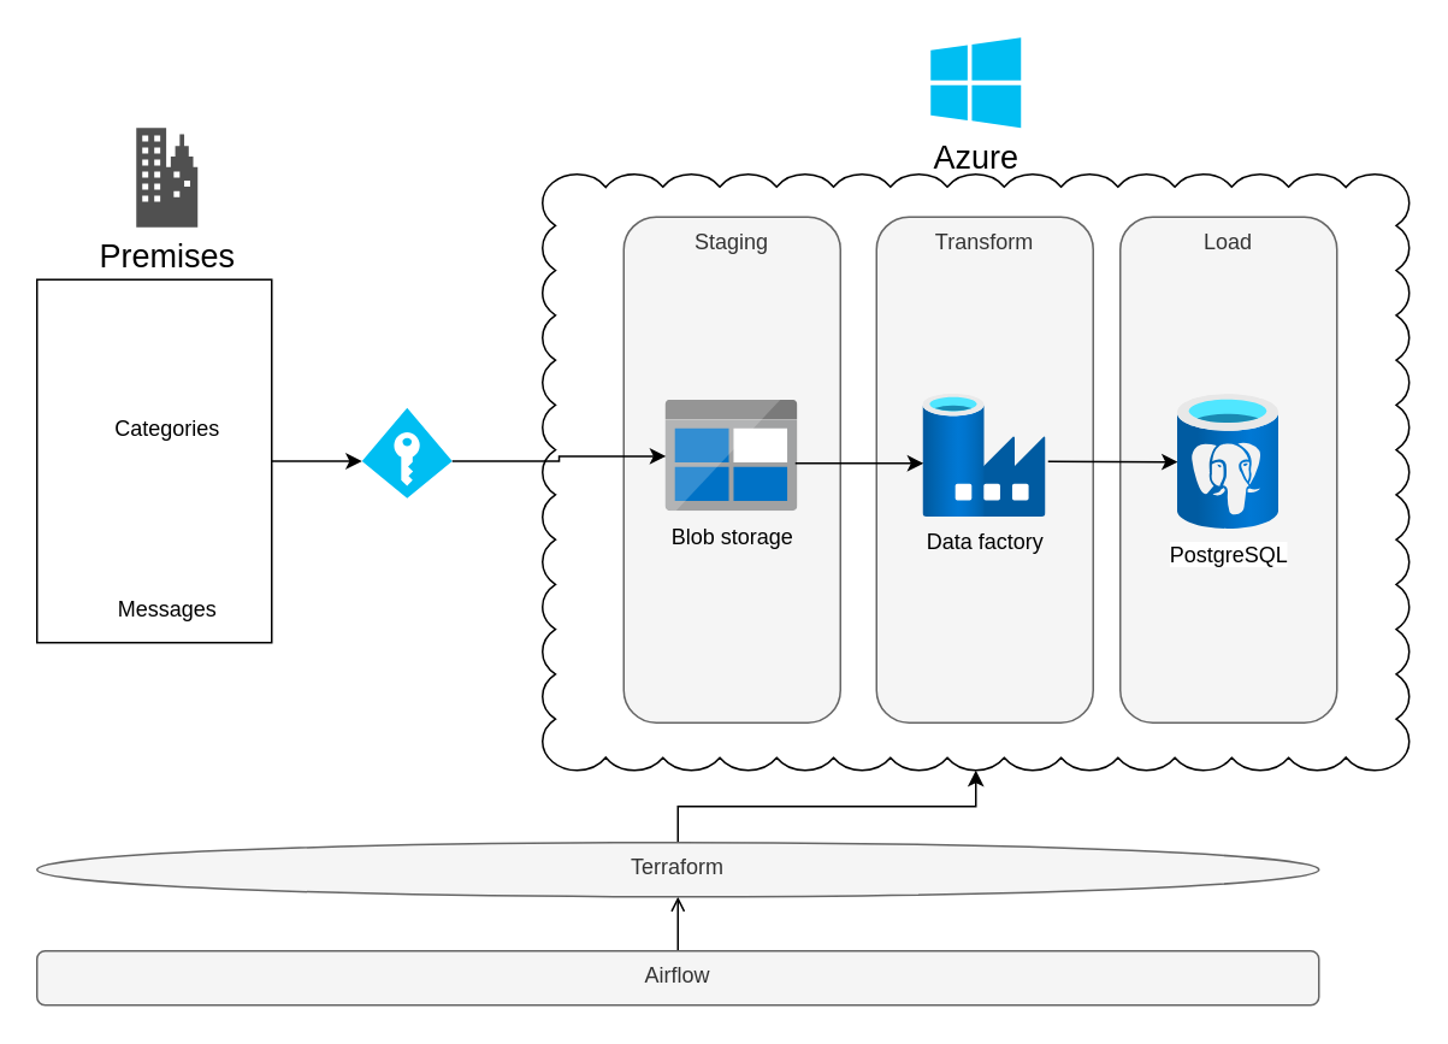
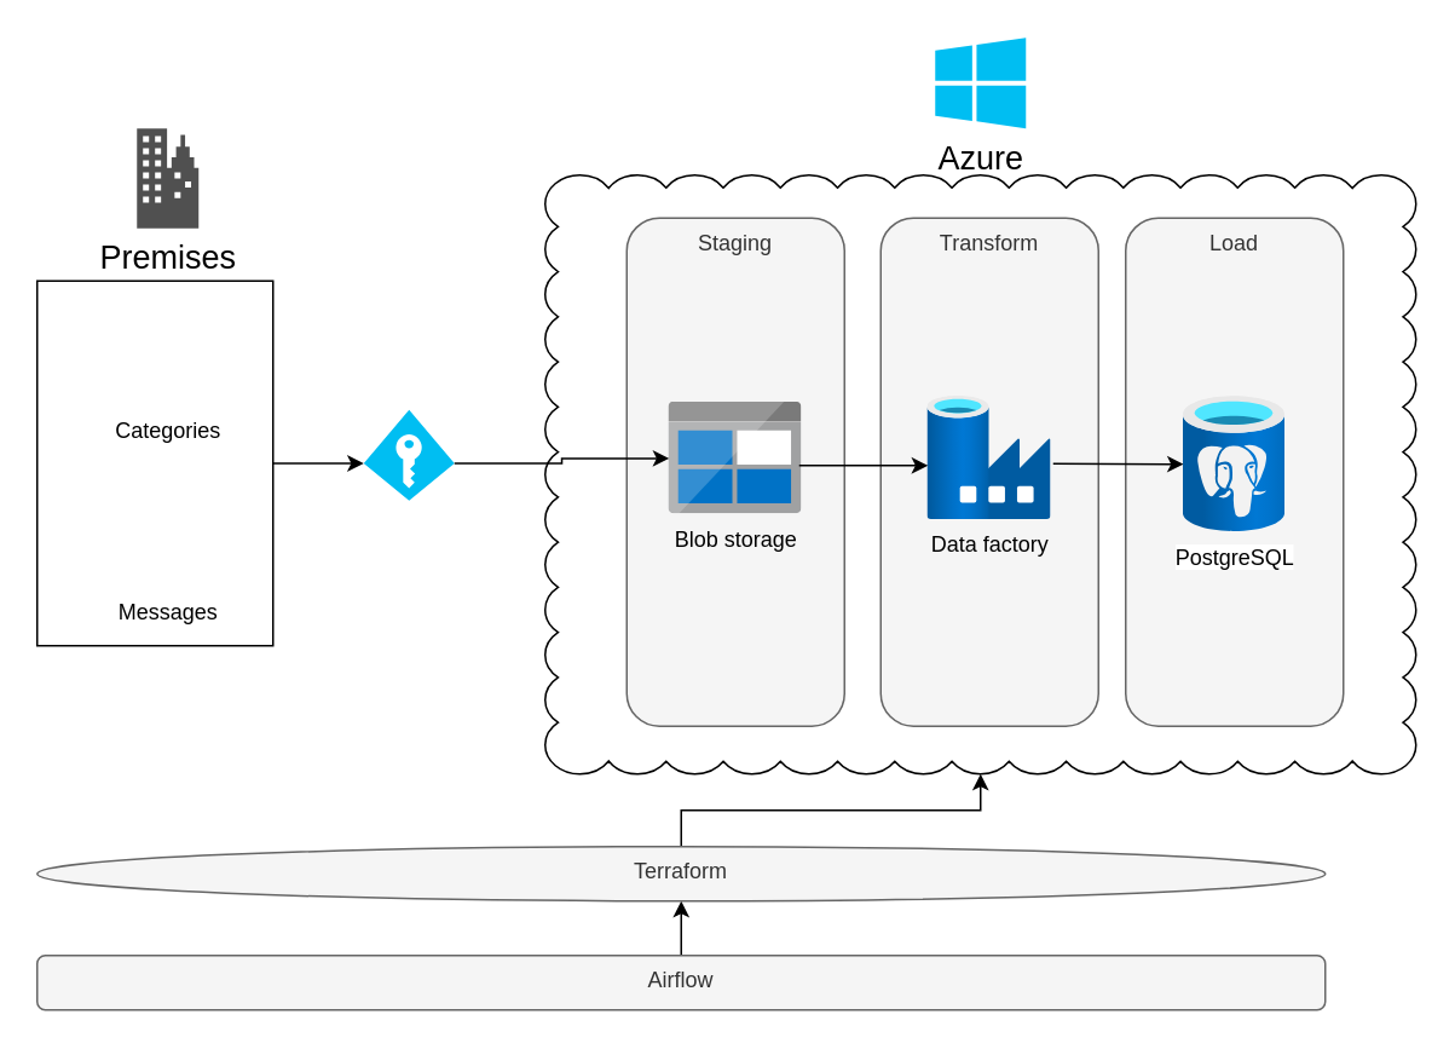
- <mxCell id="18" value="" style="edgeStyle=orthogonalEdgeStyle;rounded=0;orthogonalLoop=1;jettySize=auto;html=1;endArrow=open;" parent="1" source="19" target="21" edge="1"><mxGeometry relative="1" as="geometry" /></mxCell>
+ <mxCell id="18" value="" style="edgeStyle=orthogonalEdgeStyle;rounded=0;orthogonalLoop=1;jettySize=auto;html=1;" parent="1" source="19" target="21" edge="1"><mxGeometry relative="1" as="geometry" /></mxCell>
